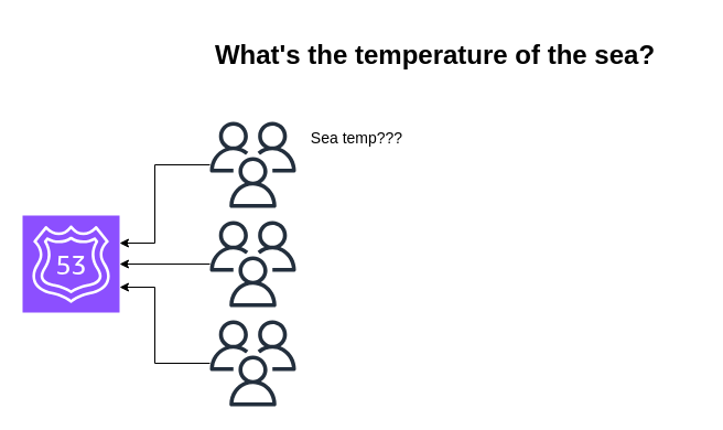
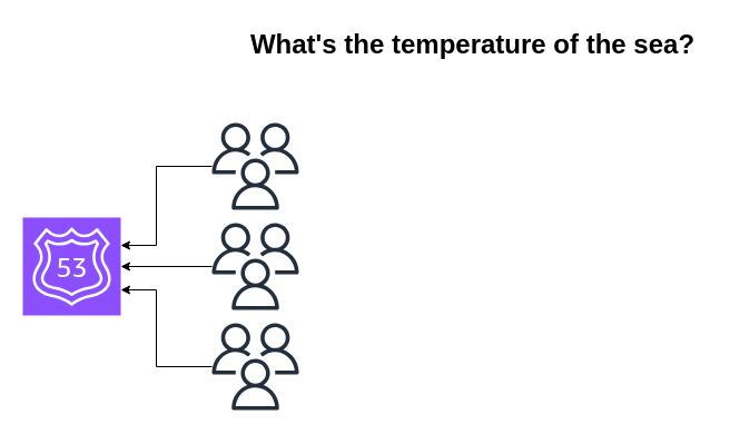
- <mxCell id="8" value="&lt;font style=&quot;font-size: 24px;&quot;&gt;&lt;b style=&quot;&quot;&gt;What's the temperature of the sea?&lt;/b&gt;&lt;/font&gt;" style="text;html=1;align=center;verticalAlign=middle;resizable=0;points=[];autosize=1;strokeColor=none;fillColor=none;" vertex="1" parent="1"><mxGeometry x="184" y="30" width="420" height="40" as="geometry" /></mxCell>
+ <mxCell id="8" value="&lt;font style=&quot;font-size: 24px;&quot;&gt;&lt;b style=&quot;&quot;&gt;What's the temperature of the sea?&lt;/b&gt;&lt;/font&gt;" style="text;html=1;align=center;verticalAlign=middle;resizable=0;points=[];autosize=1;strokeColor=none;fillColor=none;" vertex="1" parent="1"><mxGeometry x="214" y="20" width="420" height="40" as="geometry" /></mxCell>
- <mxCell id="9" value="&lt;font style=&quot;font-size: 14px;&quot;&gt;Sea temp???&lt;/font&gt;" style="text;html=1;align=center;verticalAlign=middle;resizable=0;points=[];autosize=1;strokeColor=none;fillColor=none;" vertex="1" parent="1"><mxGeometry x="268" y="110" width="110" height="30" as="geometry" /></mxCell>
